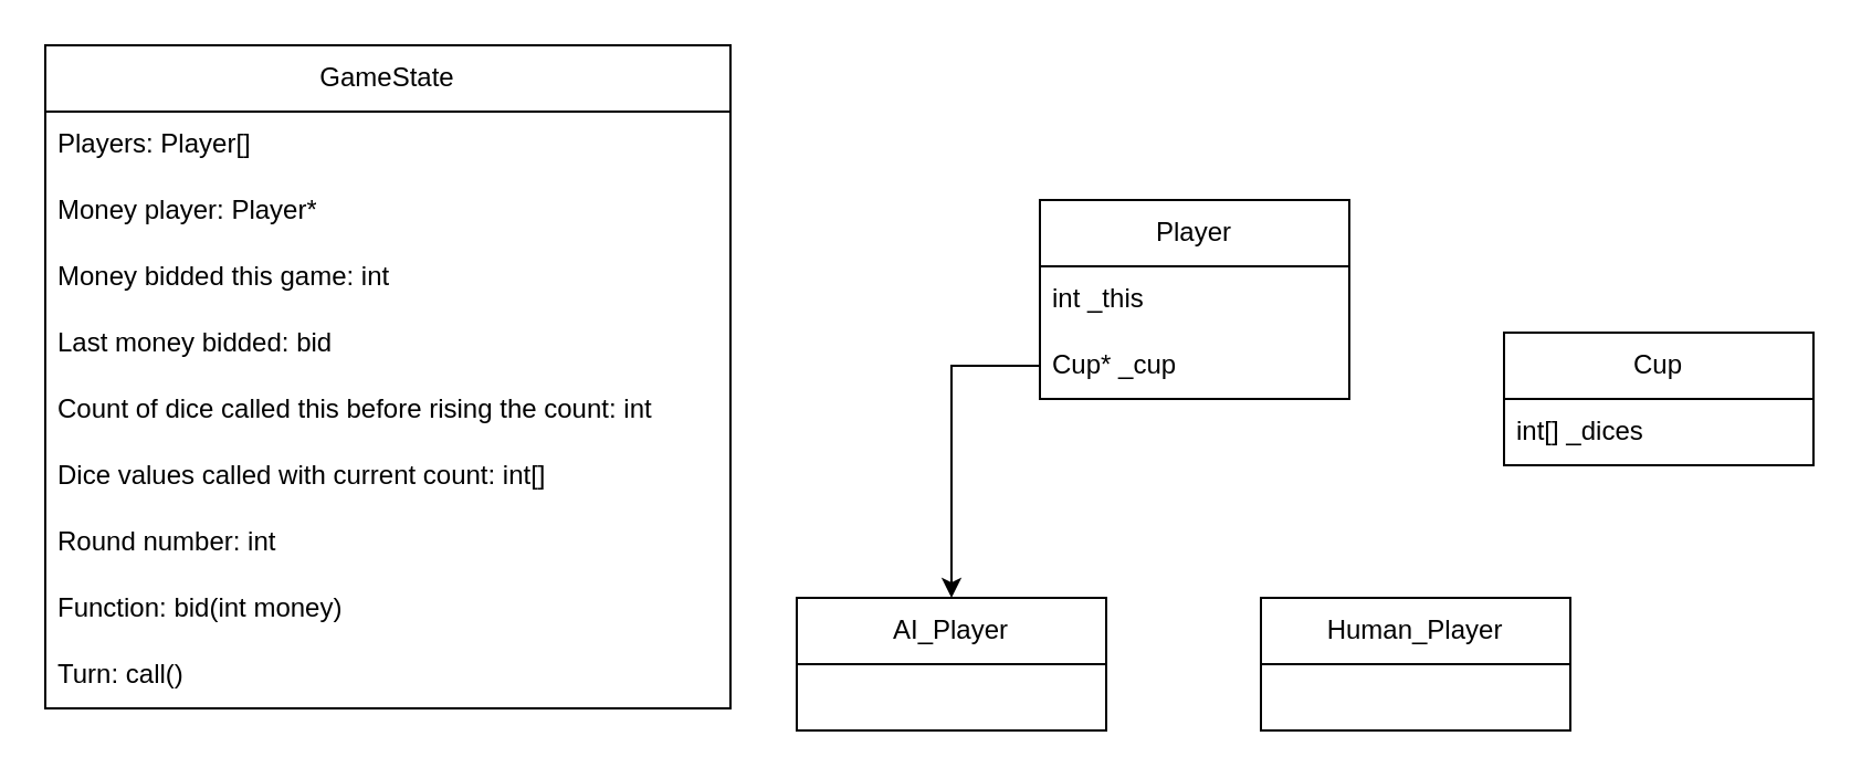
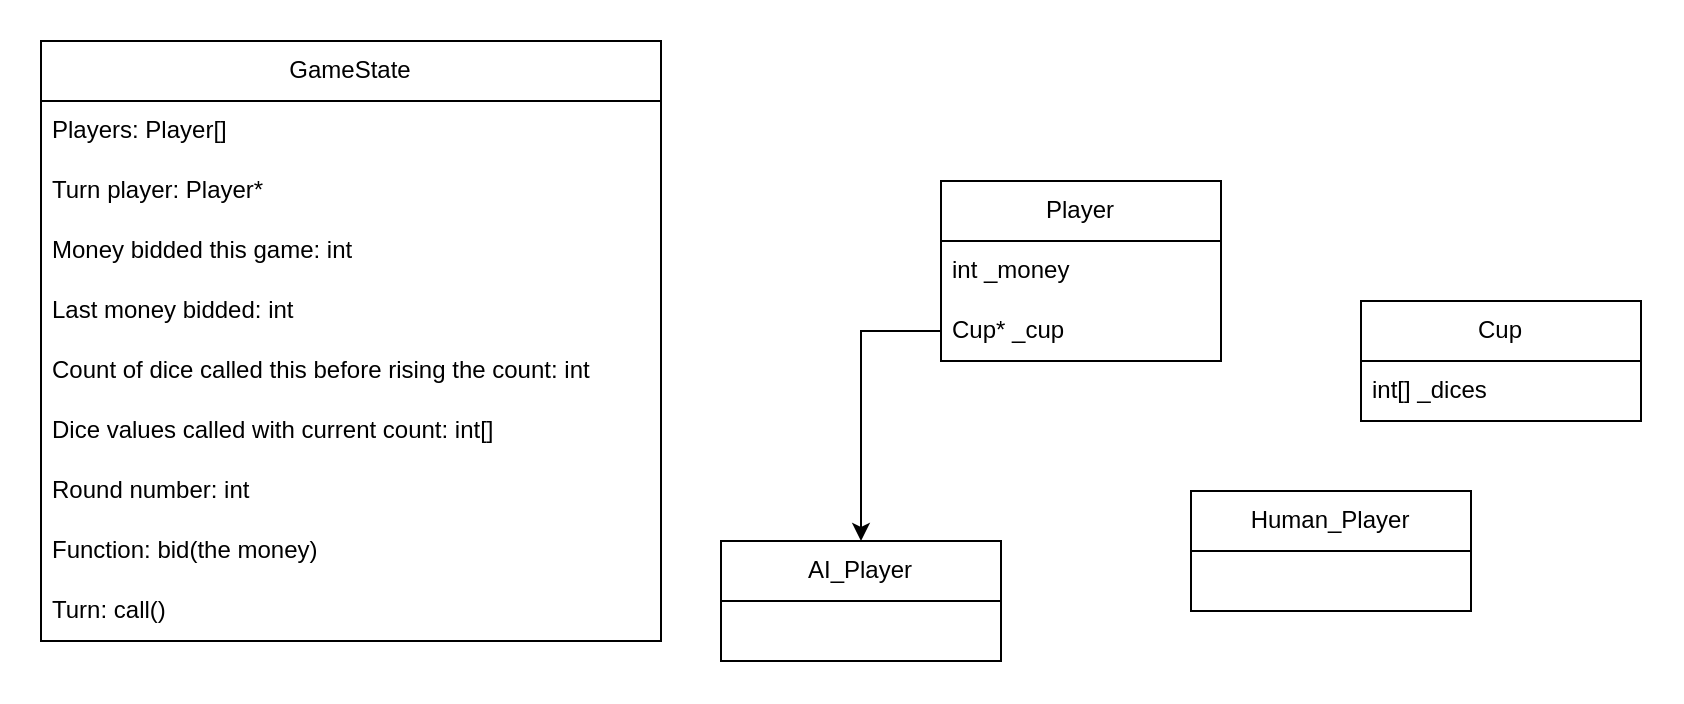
- <mxCell id="4" value="Money player: Player*" style="text;strokeColor=none;fillColor=none;align=left;verticalAlign=middle;spacingLeft=4;spacingRight=4;overflow=hidden;points=[[0,0.5],[1,0.5]];portConstraint=eastwest;rotatable=0;whiteSpace=wrap;html=1;" parent="2" vertex="1"><mxGeometry y="60" width="310" height="30" as="geometry" /></mxCell>
+ <mxCell id="4" value="Turn player: Player*" style="text;strokeColor=none;fillColor=none;align=left;verticalAlign=middle;spacingLeft=4;spacingRight=4;overflow=hidden;points=[[0,0.5],[1,0.5]];portConstraint=eastwest;rotatable=0;whiteSpace=wrap;html=1;" parent="2" vertex="1"><mxGeometry y="60" width="310" height="30" as="geometry" /></mxCell>
- <mxCell id="13" value="int _this" style="text;strokeColor=none;fillColor=none;align=left;verticalAlign=middle;spacingLeft=4;spacingRight=4;overflow=hidden;points=[[0,0.5],[1,0.5]];portConstraint=eastwest;rotatable=0;whiteSpace=wrap;html=1;" parent="12" vertex="1"><mxGeometry y="30" width="140" height="30" as="geometry" /></mxCell>
+ <mxCell id="13" value="int _money" style="text;strokeColor=none;fillColor=none;align=left;verticalAlign=middle;spacingLeft=4;spacingRight=4;overflow=hidden;points=[[0,0.5],[1,0.5]];portConstraint=eastwest;rotatable=0;whiteSpace=wrap;html=1;" parent="12" vertex="1"><mxGeometry y="30" width="140" height="30" as="geometry" /></mxCell>
- <mxCell id="6" value="Last money bidded: bid" style="text;strokeColor=none;fillColor=none;align=left;verticalAlign=middle;spacingLeft=4;spacingRight=4;overflow=hidden;points=[[0,0.5],[1,0.5]];portConstraint=eastwest;rotatable=0;whiteSpace=wrap;html=1;" vertex="1" parent="2"><mxGeometry y="120" width="310" height="30" as="geometry" /></mxCell>
+ <mxCell id="6" value="Last money bidded: int" style="text;strokeColor=none;fillColor=none;align=left;verticalAlign=middle;spacingLeft=4;spacingRight=4;overflow=hidden;points=[[0,0.5],[1,0.5]];portConstraint=eastwest;rotatable=0;whiteSpace=wrap;html=1;" vertex="1" parent="2"><mxGeometry y="120" width="310" height="30" as="geometry" /></mxCell>
- <mxCell id="10" value="Function: bid(int money)" style="text;strokeColor=none;fillColor=none;align=left;verticalAlign=middle;spacingLeft=4;spacingRight=4;overflow=hidden;points=[[0,0.5],[1,0.5]];portConstraint=eastwest;rotatable=0;whiteSpace=wrap;html=1;" parent="2" vertex="1"><mxGeometry y="240" width="310" height="30" as="geometry" /></mxCell>
+ <mxCell id="10" value="Function: bid(the money)" style="text;strokeColor=none;fillColor=none;align=left;verticalAlign=middle;spacingLeft=4;spacingRight=4;overflow=hidden;points=[[0,0.5],[1,0.5]];portConstraint=eastwest;rotatable=0;whiteSpace=wrap;html=1;" parent="2" vertex="1"><mxGeometry y="240" width="310" height="30" as="geometry" /></mxCell>
- <mxCell id="16" value="Human_Player" style="swimlane;fontStyle=0;childLayout=stackLayout;horizontal=1;startSize=30;horizontalStack=0;resizeParent=1;resizeParentMax=0;resizeLast=0;collapsible=1;marginBottom=0;whiteSpace=wrap;html=1;" parent="1" vertex="1"><mxGeometry x="570" y="270" width="140" height="60" as="geometry" /></mxCell>
+ <mxCell id="16" value="Human_Player" style="swimlane;fontStyle=0;childLayout=stackLayout;horizontal=1;startSize=30;horizontalStack=0;resizeParent=1;resizeParentMax=0;resizeLast=0;collapsible=1;marginBottom=0;whiteSpace=wrap;html=1;" parent="1" vertex="1"><mxGeometry x="595" y="245" width="140" height="60" as="geometry" /></mxCell>
